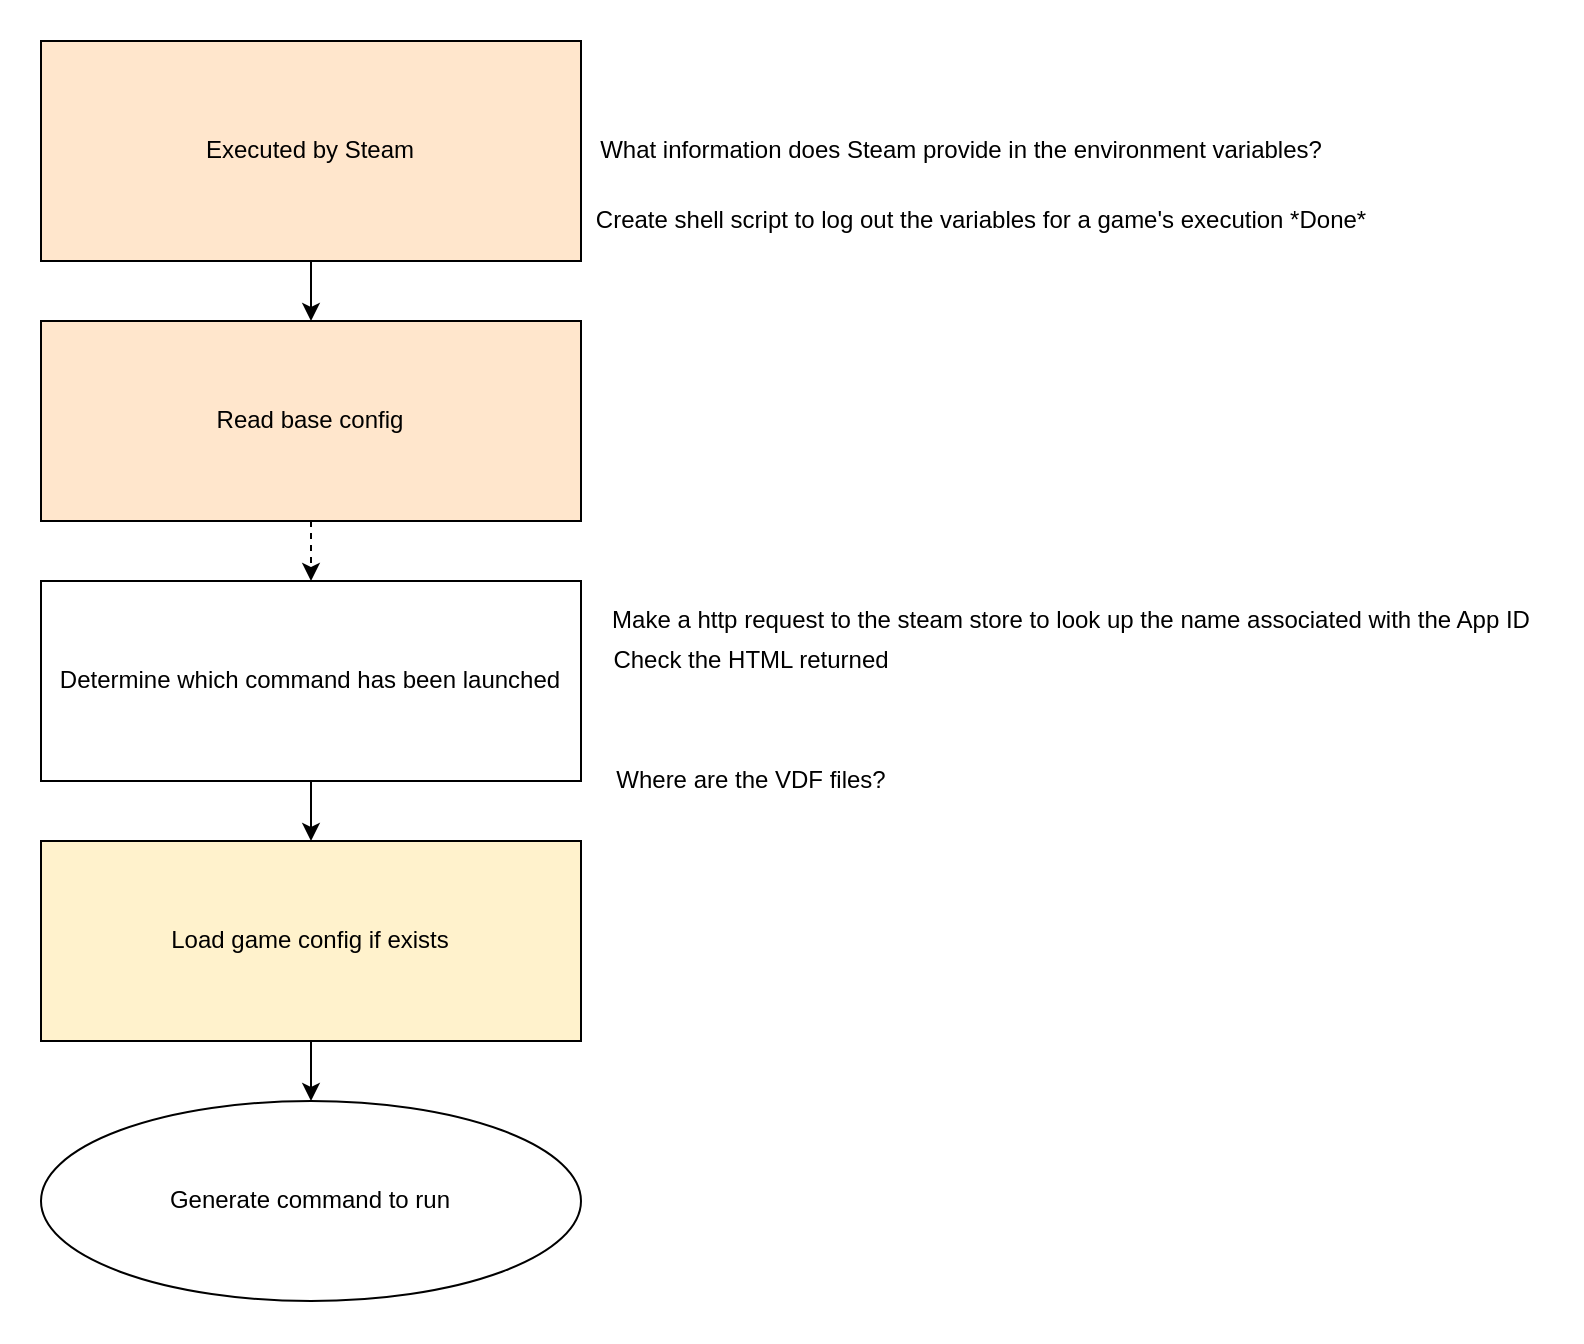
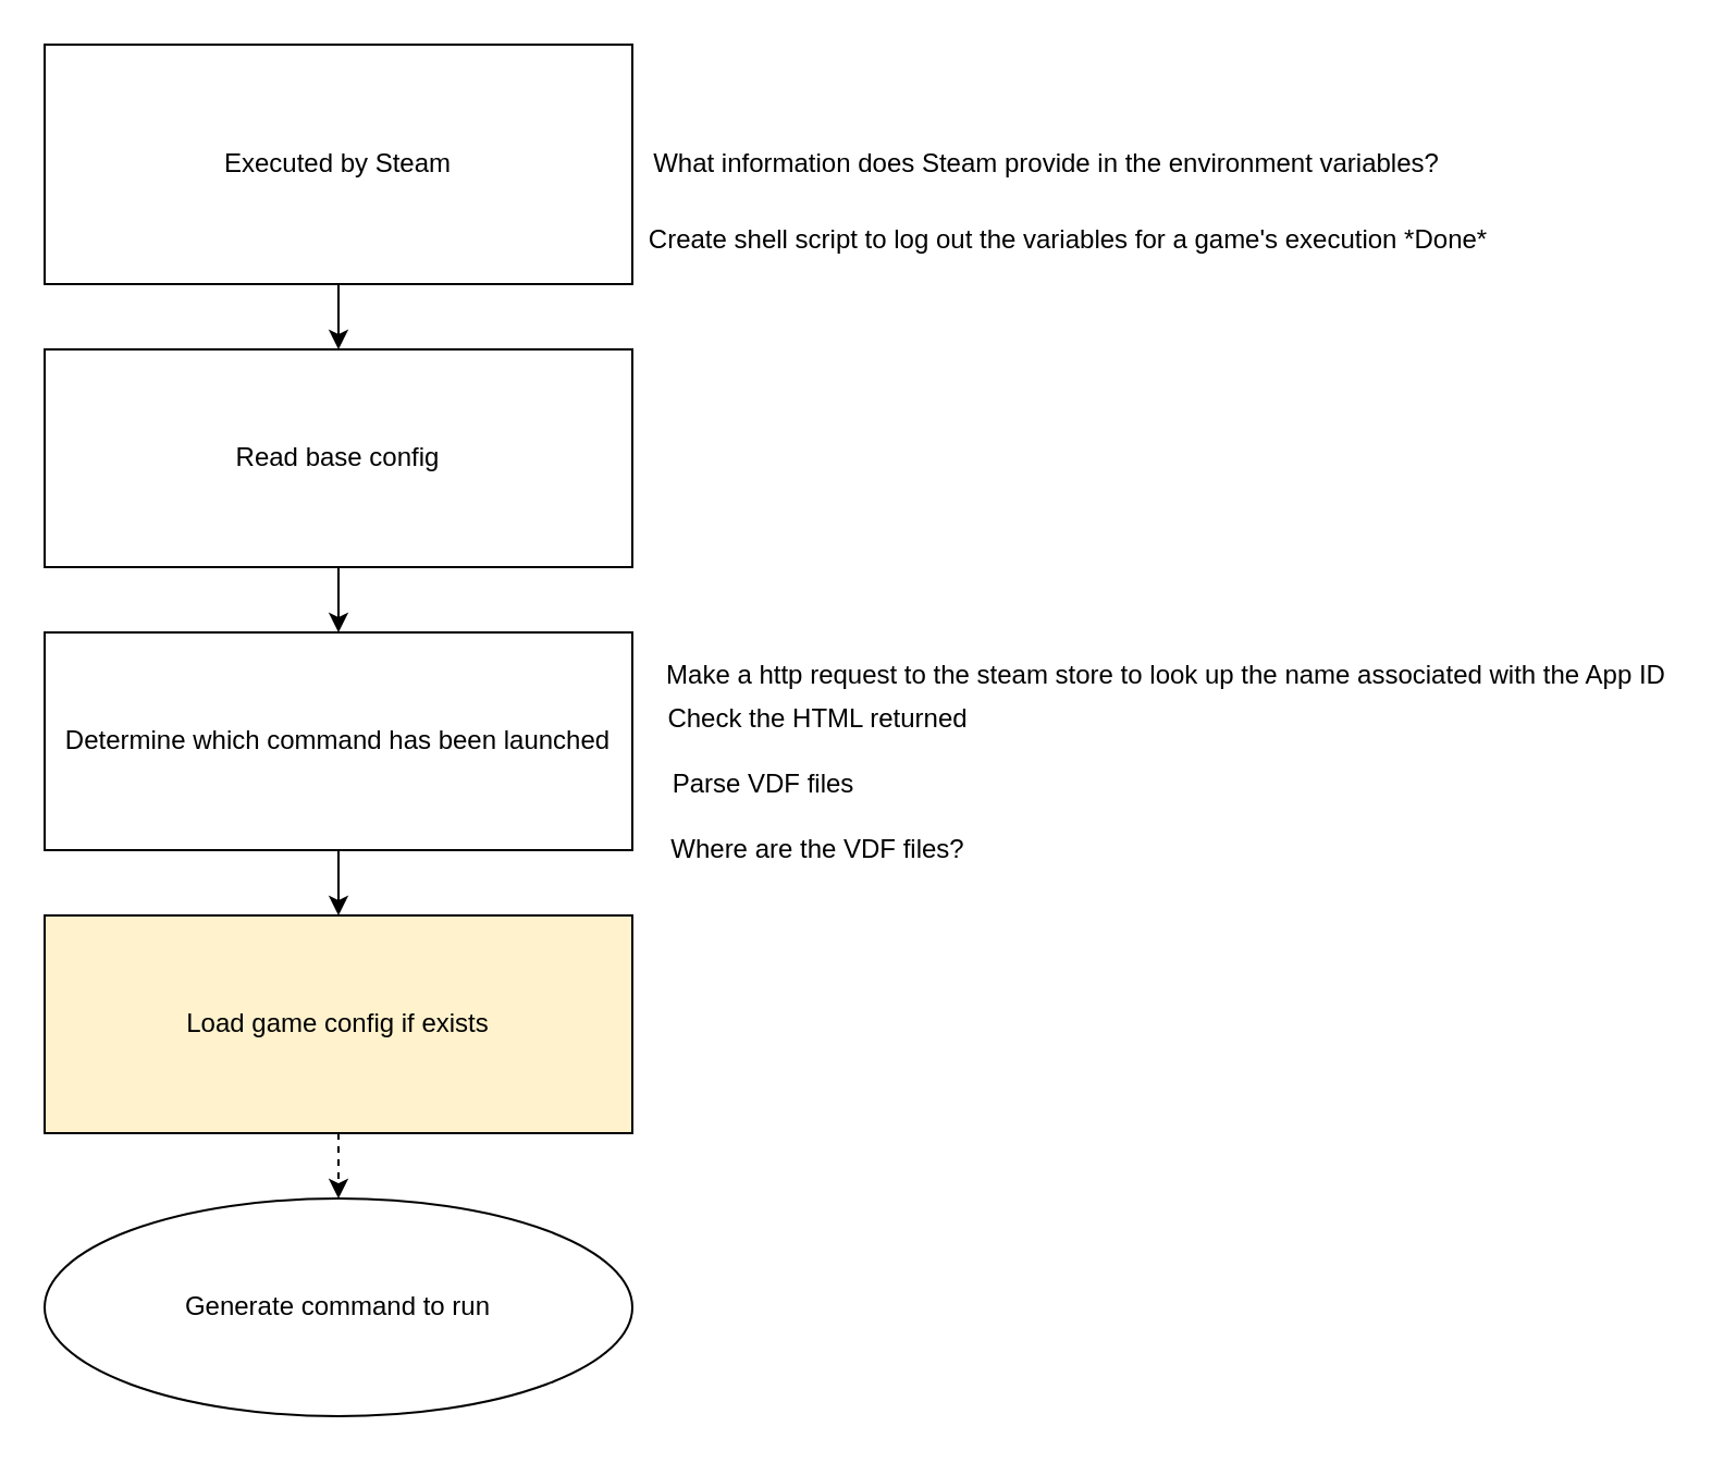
- <mxCell id="2" value="Executed by Steam" style="rounded=0;whiteSpace=wrap;html=1;fillColor=#ffe6cc;" vertex="1" parent="1"><mxGeometry x="20" y="20" width="270" height="110" as="geometry" /></mxCell>
+ <mxCell id="2" value="Executed by Steam" style="rounded=0;whiteSpace=wrap;html=1;" vertex="1" parent="1"><mxGeometry x="20" y="20" width="270" height="110" as="geometry" /></mxCell>
- <mxCell id="4" value="Read base config" style="rounded=0;whiteSpace=wrap;html=1;fillColor=#ffe6cc;" vertex="1" parent="1"><mxGeometry x="20" y="160" width="270" height="100" as="geometry" /></mxCell>
+ <mxCell id="4" value="Read base config" style="rounded=0;whiteSpace=wrap;html=1;" vertex="1" parent="1"><mxGeometry x="20" y="160" width="270" height="100" as="geometry" /></mxCell>
- <mxCell id="8" value="" style="endArrow=classic;html=1;exitX=0.5;exitY=1;exitDx=0;exitDy=0;dashed=1;" edge="1" parent="1" source="4" target="3"><mxGeometry width="50" height="50" relative="1" as="geometry"><mxPoint x="90" y="370" as="sourcePoint" /><mxPoint x="140" y="320" as="targetPoint" /></mxGeometry></mxCell>
+ <mxCell id="8" value="" style="endArrow=classic;html=1;exitX=0.5;exitY=1;exitDx=0;exitDy=0;" edge="1" parent="1" source="4" target="3"><mxGeometry width="50" height="50" relative="1" as="geometry"><mxPoint x="90" y="370" as="sourcePoint" /><mxPoint x="140" y="320" as="targetPoint" /></mxGeometry></mxCell>
+ <mxCell id="15" value="Parse VDF files" style="text;html=1;align=center;verticalAlign=middle;resizable=0;points=[];autosize=1;strokeColor=none;" vertex="1" parent="1"><mxGeometry x="300" y="350" width="100" height="20" as="geometry" /></mxCell>
- <mxCell id="10" value="" style="endArrow=classic;html=1;entryX=0.5;entryY=0;entryDx=0;entryDy=0;exitX=0.5;exitY=1;exitDx=0;exitDy=0;" edge="1" parent="1" source="5" target="6"><mxGeometry width="50" height="50" relative="1" as="geometry"><mxPoint x="90" y="370" as="sourcePoint" /><mxPoint x="140" y="320" as="targetPoint" /></mxGeometry></mxCell>
+ <mxCell id="10" value="" style="endArrow=classic;html=1;entryX=0.5;entryY=0;entryDx=0;entryDy=0;exitX=0.5;exitY=1;exitDx=0;exitDy=0;dashed=1;" edge="1" parent="1" source="5" target="6"><mxGeometry width="50" height="50" relative="1" as="geometry"><mxPoint x="90" y="370" as="sourcePoint" /><mxPoint x="140" y="320" as="targetPoint" /></mxGeometry></mxCell>
